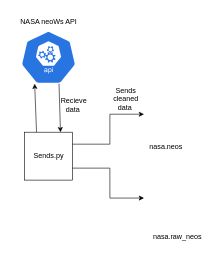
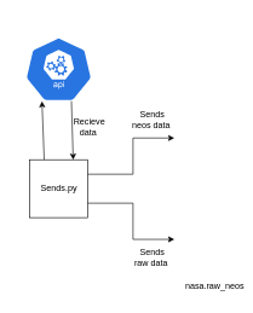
- <mxCell id="3" value="NASA neoWs API" style="text;html=1;strokeColor=none;fillColor=none;align=center;verticalAlign=middle;whiteSpace=wrap;rounded=0;" vertex="1" parent="1"><mxGeometry x="20.5" y="20" width="120" height="30" as="geometry" /></mxCell>
- <mxCell id="10" value="Sends&lt;br&gt;cleaned data&amp;nbsp;" style="text;html=1;strokeColor=none;fillColor=none;align=center;verticalAlign=middle;whiteSpace=wrap;rounded=0;" vertex="1" parent="1"><mxGeometry x="180" y="150" width="60" height="30" as="geometry" /></mxCell>
+ <mxCell id="10" value="Sends&lt;br&gt;neos data&amp;nbsp;" style="text;html=1;strokeColor=none;fillColor=none;align=center;verticalAlign=middle;whiteSpace=wrap;rounded=0;" vertex="1" parent="1"><mxGeometry x="180" y="150" width="60" height="30" as="geometry" /></mxCell>
- <mxCell id="11" value="nasa.neos" style="text;html=1;strokeColor=none;fillColor=none;align=center;verticalAlign=middle;whiteSpace=wrap;rounded=0;" vertex="1" parent="1"><mxGeometry x="247" y="230" width="60" height="30" as="geometry" /></mxCell>
+ <mxCell id="15" value="Sends&lt;br&gt;raw data&amp;nbsp;" style="text;html=1;strokeColor=none;fillColor=none;align=center;verticalAlign=middle;whiteSpace=wrap;rounded=0;" vertex="1" parent="1"><mxGeometry x="180" y="340" width="60" height="30" as="geometry" /></mxCell>
